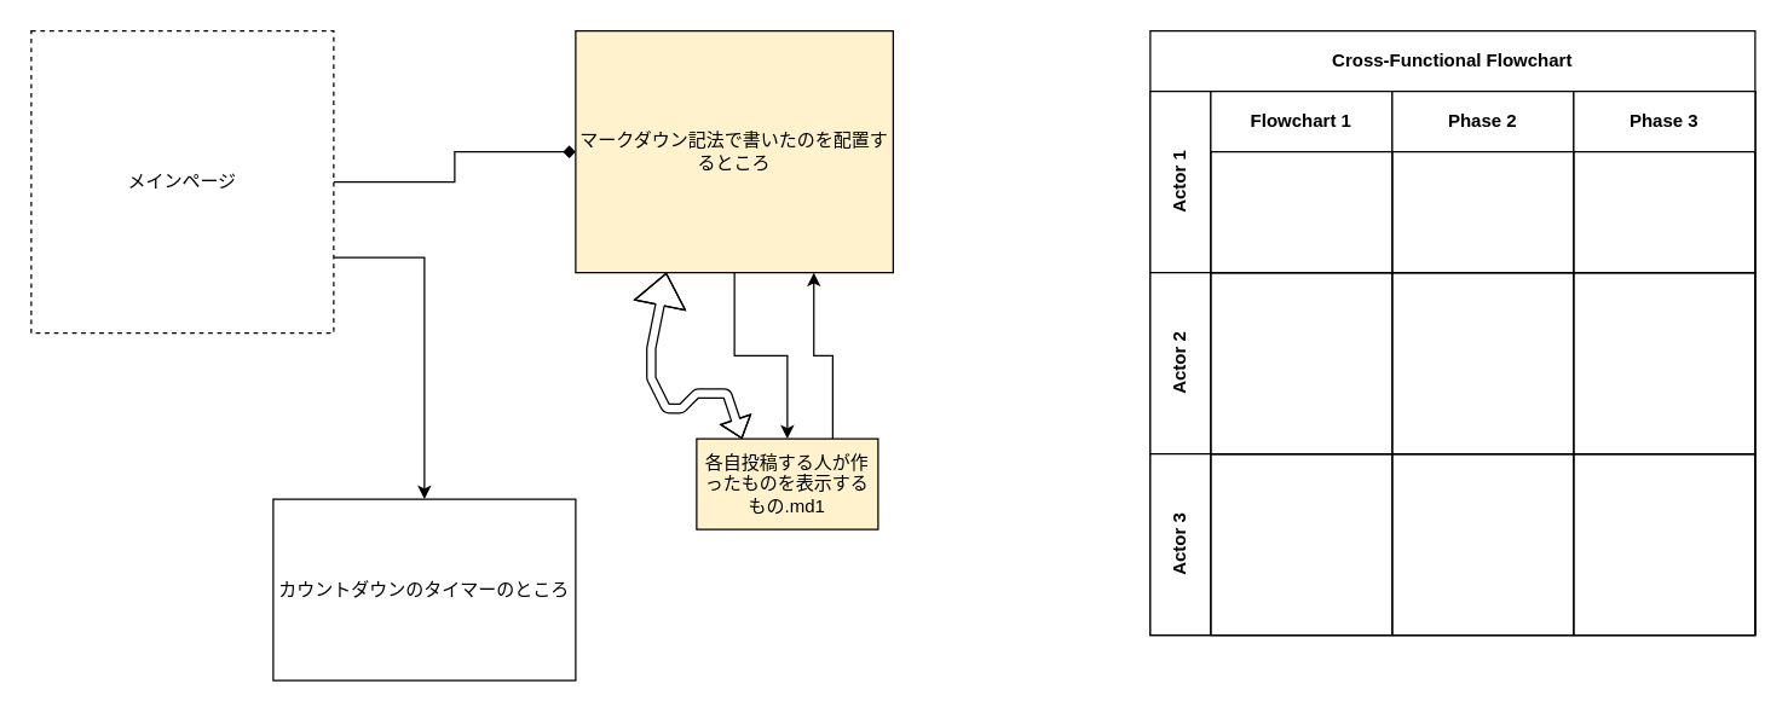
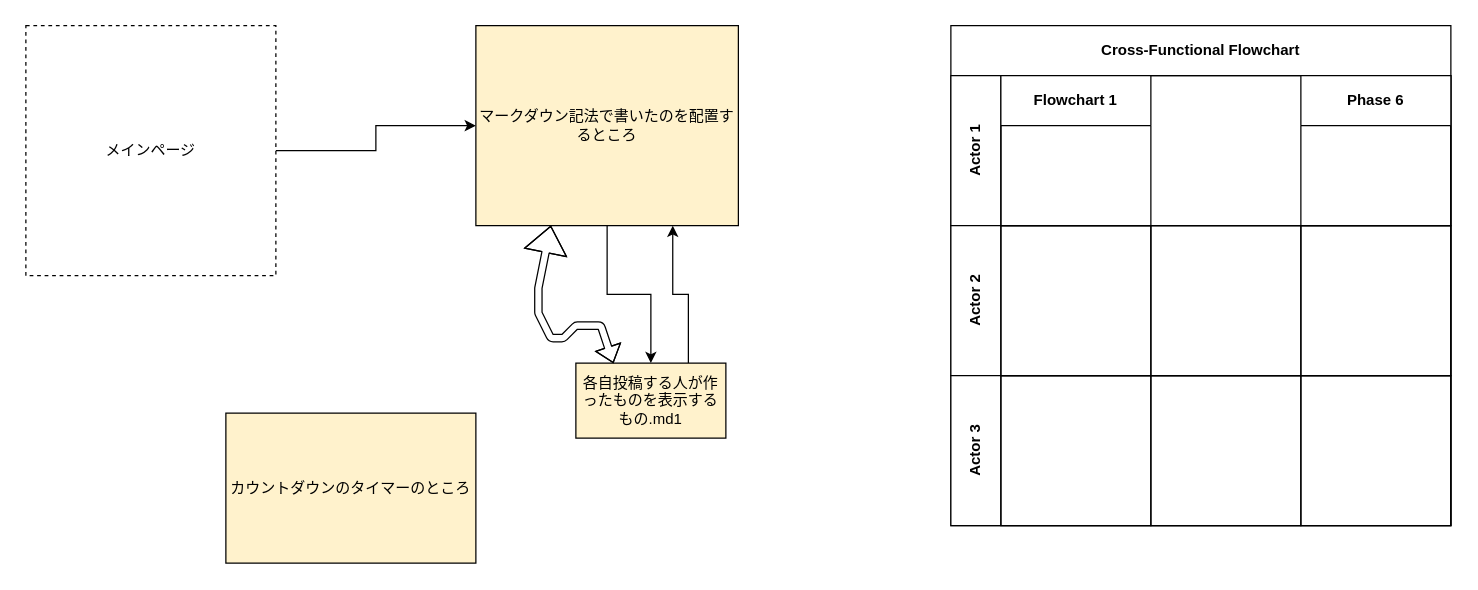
- <mxCell id="15" value="Phase 3" style="swimlane;connectable=0;startSize=40;html=1;whiteSpace=wrap;collapsible=0;recursiveResize=0;expand=0;pointerEvents=0;" vertex="1" parent="12"><mxGeometry x="280" width="120" height="120" as="geometry" /></mxCell>
+ <mxCell id="15" value="Phase 6" style="swimlane;connectable=0;startSize=40;html=1;whiteSpace=wrap;collapsible=0;recursiveResize=0;expand=0;pointerEvents=0;" vertex="1" parent="12"><mxGeometry x="280" width="120" height="120" as="geometry" /></mxCell>
- <mxCell id="3" style="edgeStyle=orthogonalEdgeStyle;rounded=0;orthogonalLoop=1;jettySize=auto;html=1;endArrow=diamond;" edge="1" parent="1" source="4" target="7"><mxGeometry relative="1" as="geometry" /></mxCell>
+ <mxCell id="3" style="edgeStyle=orthogonalEdgeStyle;rounded=0;orthogonalLoop=1;jettySize=auto;html=1;" edge="1" parent="1" source="4" target="7"><mxGeometry relative="1" as="geometry" /></mxCell>
- <mxCell id="14" value="Phase 2" style="swimlane;connectable=0;startSize=40;html=1;whiteSpace=wrap;collapsible=0;recursiveResize=0;expand=0;pointerEvents=0;" vertex="1" parent="12"><mxGeometry x="160" width="120" height="120" as="geometry" /></mxCell>
- <mxCell id="2" style="edgeStyle=orthogonalEdgeStyle;rounded=0;orthogonalLoop=1;jettySize=auto;html=1;exitX=1;exitY=0.75;exitDx=0;exitDy=0;entryX=0.5;entryY=0;entryDx=0;entryDy=0;" edge="1" parent="1" source="4" target="5"><mxGeometry relative="1" as="geometry"><mxPoint x="270" y="290" as="targetPoint" /></mxGeometry></mxCell>
- <mxCell id="5" value="カウントダウンのタイマーのところ" style="rounded=0;whiteSpace=wrap;html=1;" vertex="1" parent="1"><mxGeometry x="180" y="330" width="200" height="120" as="geometry" /></mxCell>
+ <mxCell id="5" value="カウントダウンのタイマーのところ" style="rounded=0;whiteSpace=wrap;html=1;fillColor=#fff2cc;" vertex="1" parent="1"><mxGeometry x="180" y="330" width="200" height="120" as="geometry" /></mxCell>
